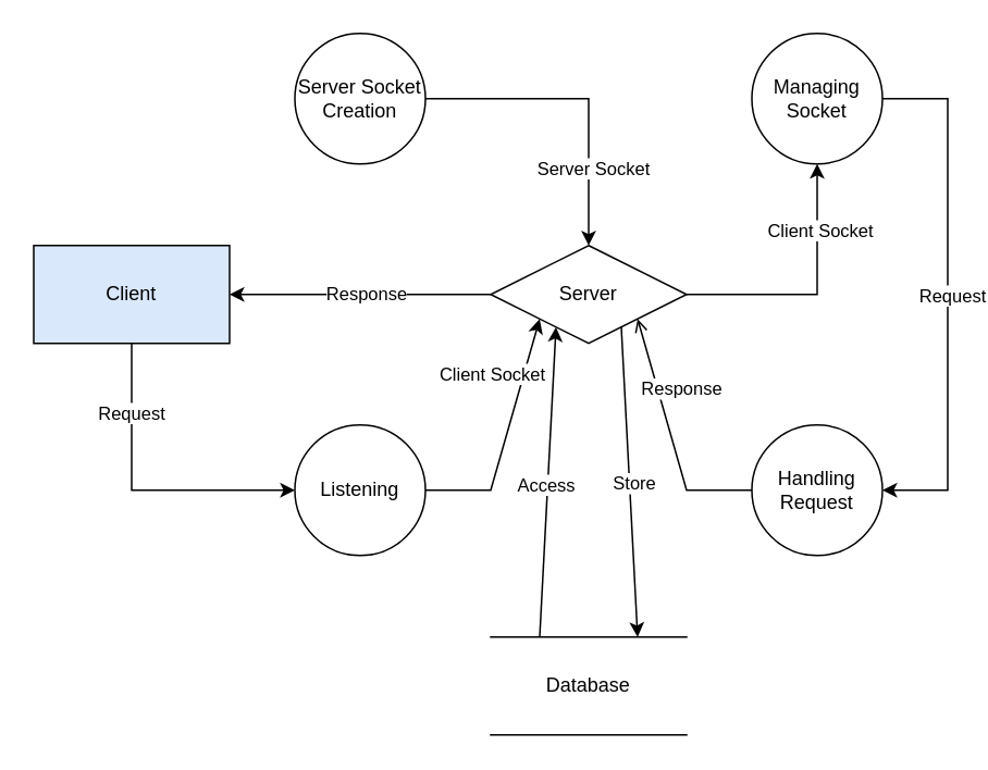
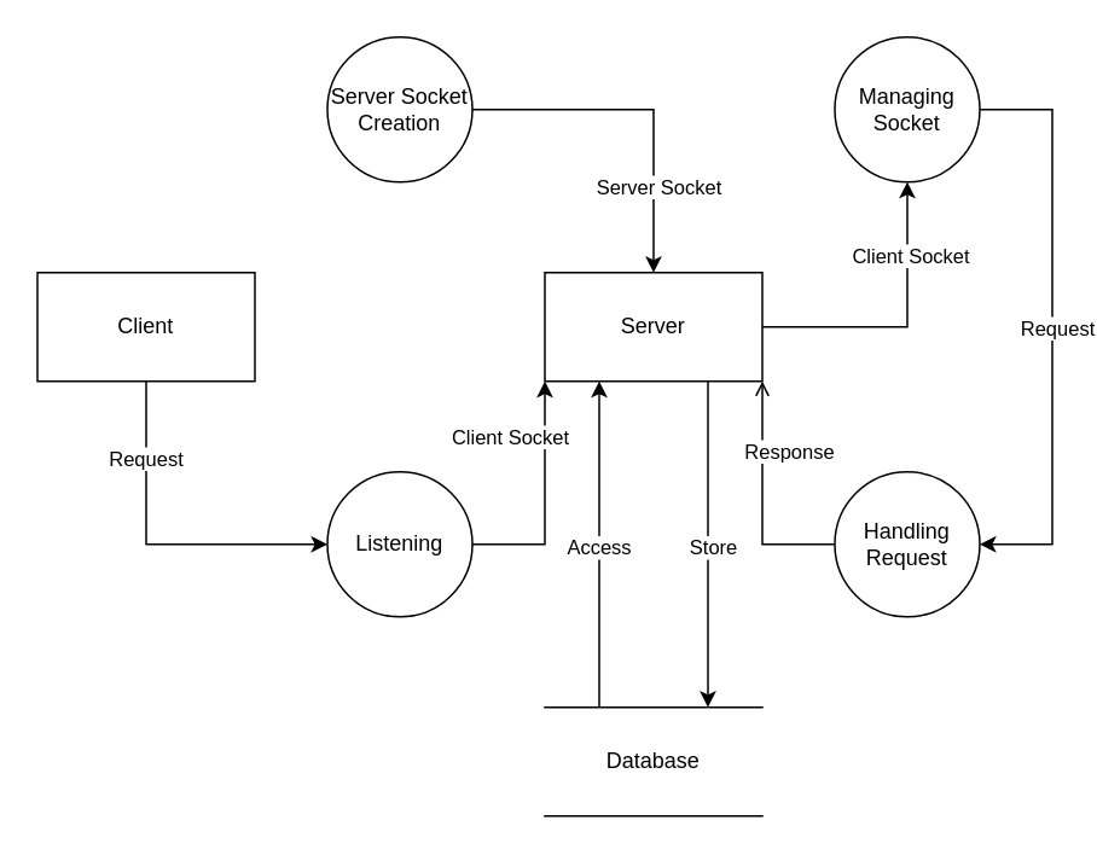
- <mxCell id="17" value="Client" style="rounded=0;whiteSpace=wrap;html=1;fillColor=#dae8fc;" vertex="1" parent="1"><mxGeometry x="20" y="150" width="120" height="60" as="geometry" /></mxCell>
+ <mxCell id="17" value="Client" style="rounded=0;whiteSpace=wrap;html=1;" vertex="1" parent="1"><mxGeometry x="20" y="150" width="120" height="60" as="geometry" /></mxCell>
- <mxCell id="20" value="" style="endArrow=classic;html=1;rounded=0;entryX=1;entryY=0.5;entryDx=0;entryDy=0;exitX=0;exitY=0.5;exitDx=0;exitDy=0;" edge="1" parent="1" source="3" target="17"><mxGeometry width="50" height="50" relative="1" as="geometry"><mxPoint x="340" y="270" as="sourcePoint" /><mxPoint x="390" y="220" as="targetPoint" /></mxGeometry></mxCell>
- <mxCell id="21" value="Response" style="edgeLabel;html=1;align=center;verticalAlign=middle;resizable=0;points=[];" vertex="1" connectable="0" parent="20"><mxGeometry x="-0.037" y="2" relative="1" as="geometry"><mxPoint y="-3" as="offset" /></mxGeometry></mxCell>
- <mxCell id="3" value="Server" style="rhombus;whiteSpace=wrap;html=1;" vertex="1" parent="1"><mxGeometry x="300" y="150" width="120" height="60" as="geometry" /></mxCell>
+ <mxCell id="3" value="Server" style="rounded=0;whiteSpace=wrap;html=1;" vertex="1" parent="1"><mxGeometry x="300" y="150" width="120" height="60" as="geometry" /></mxCell>
